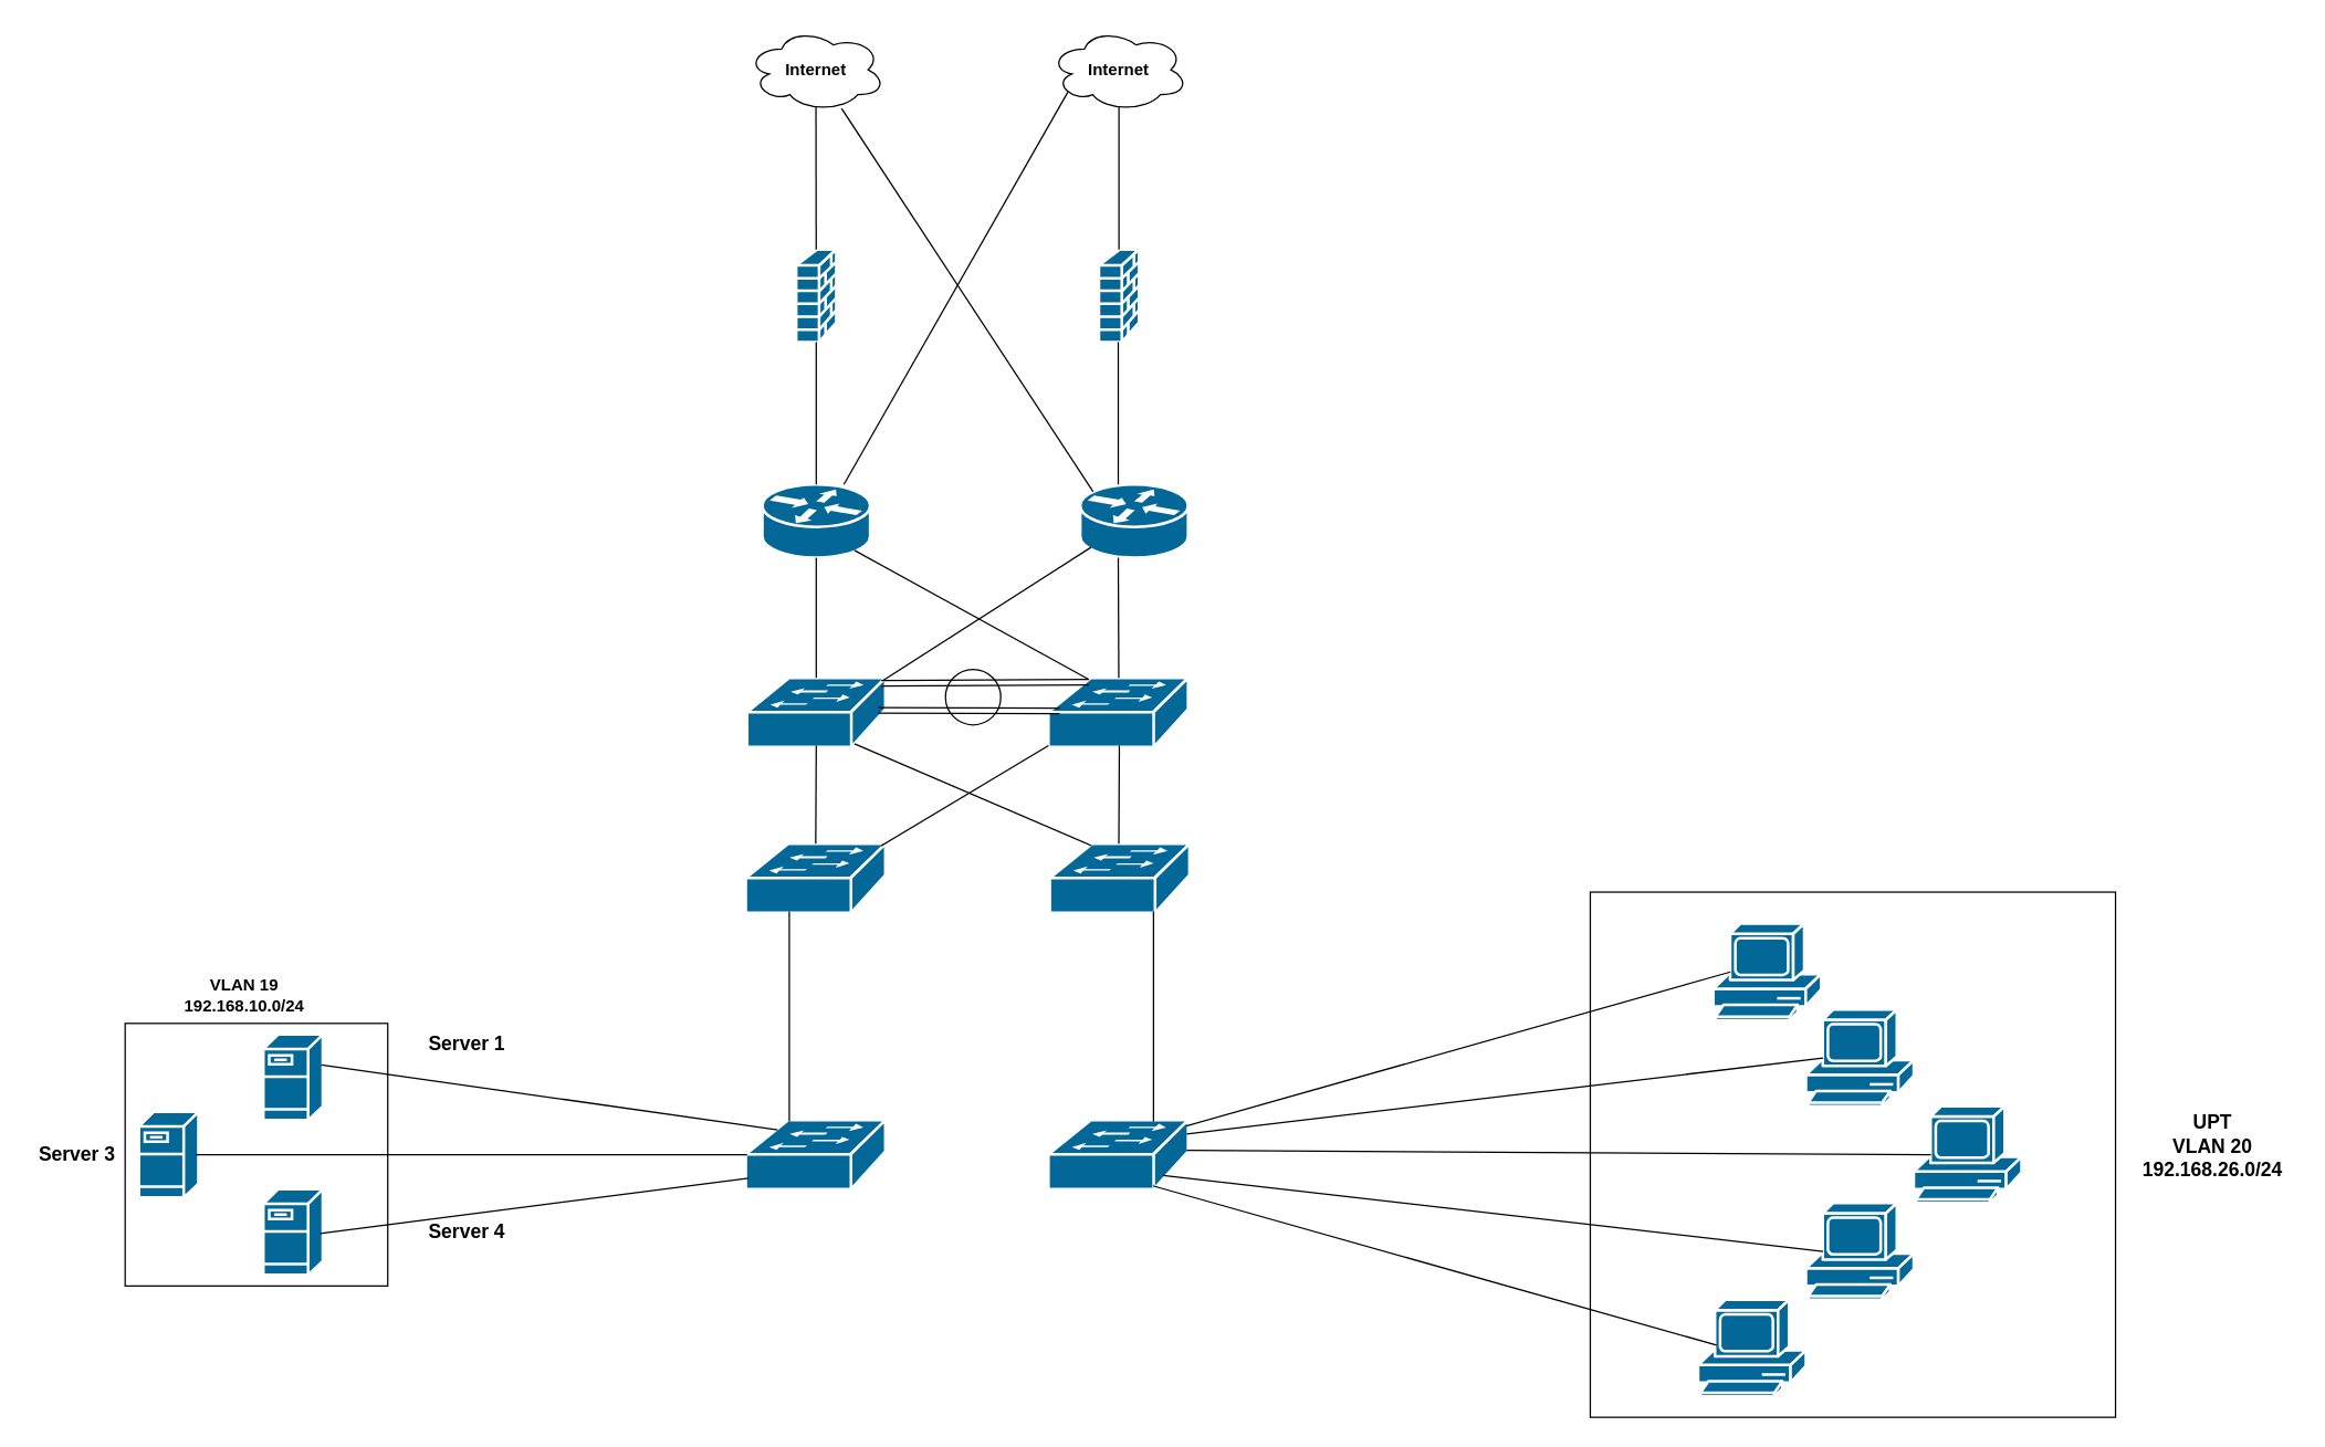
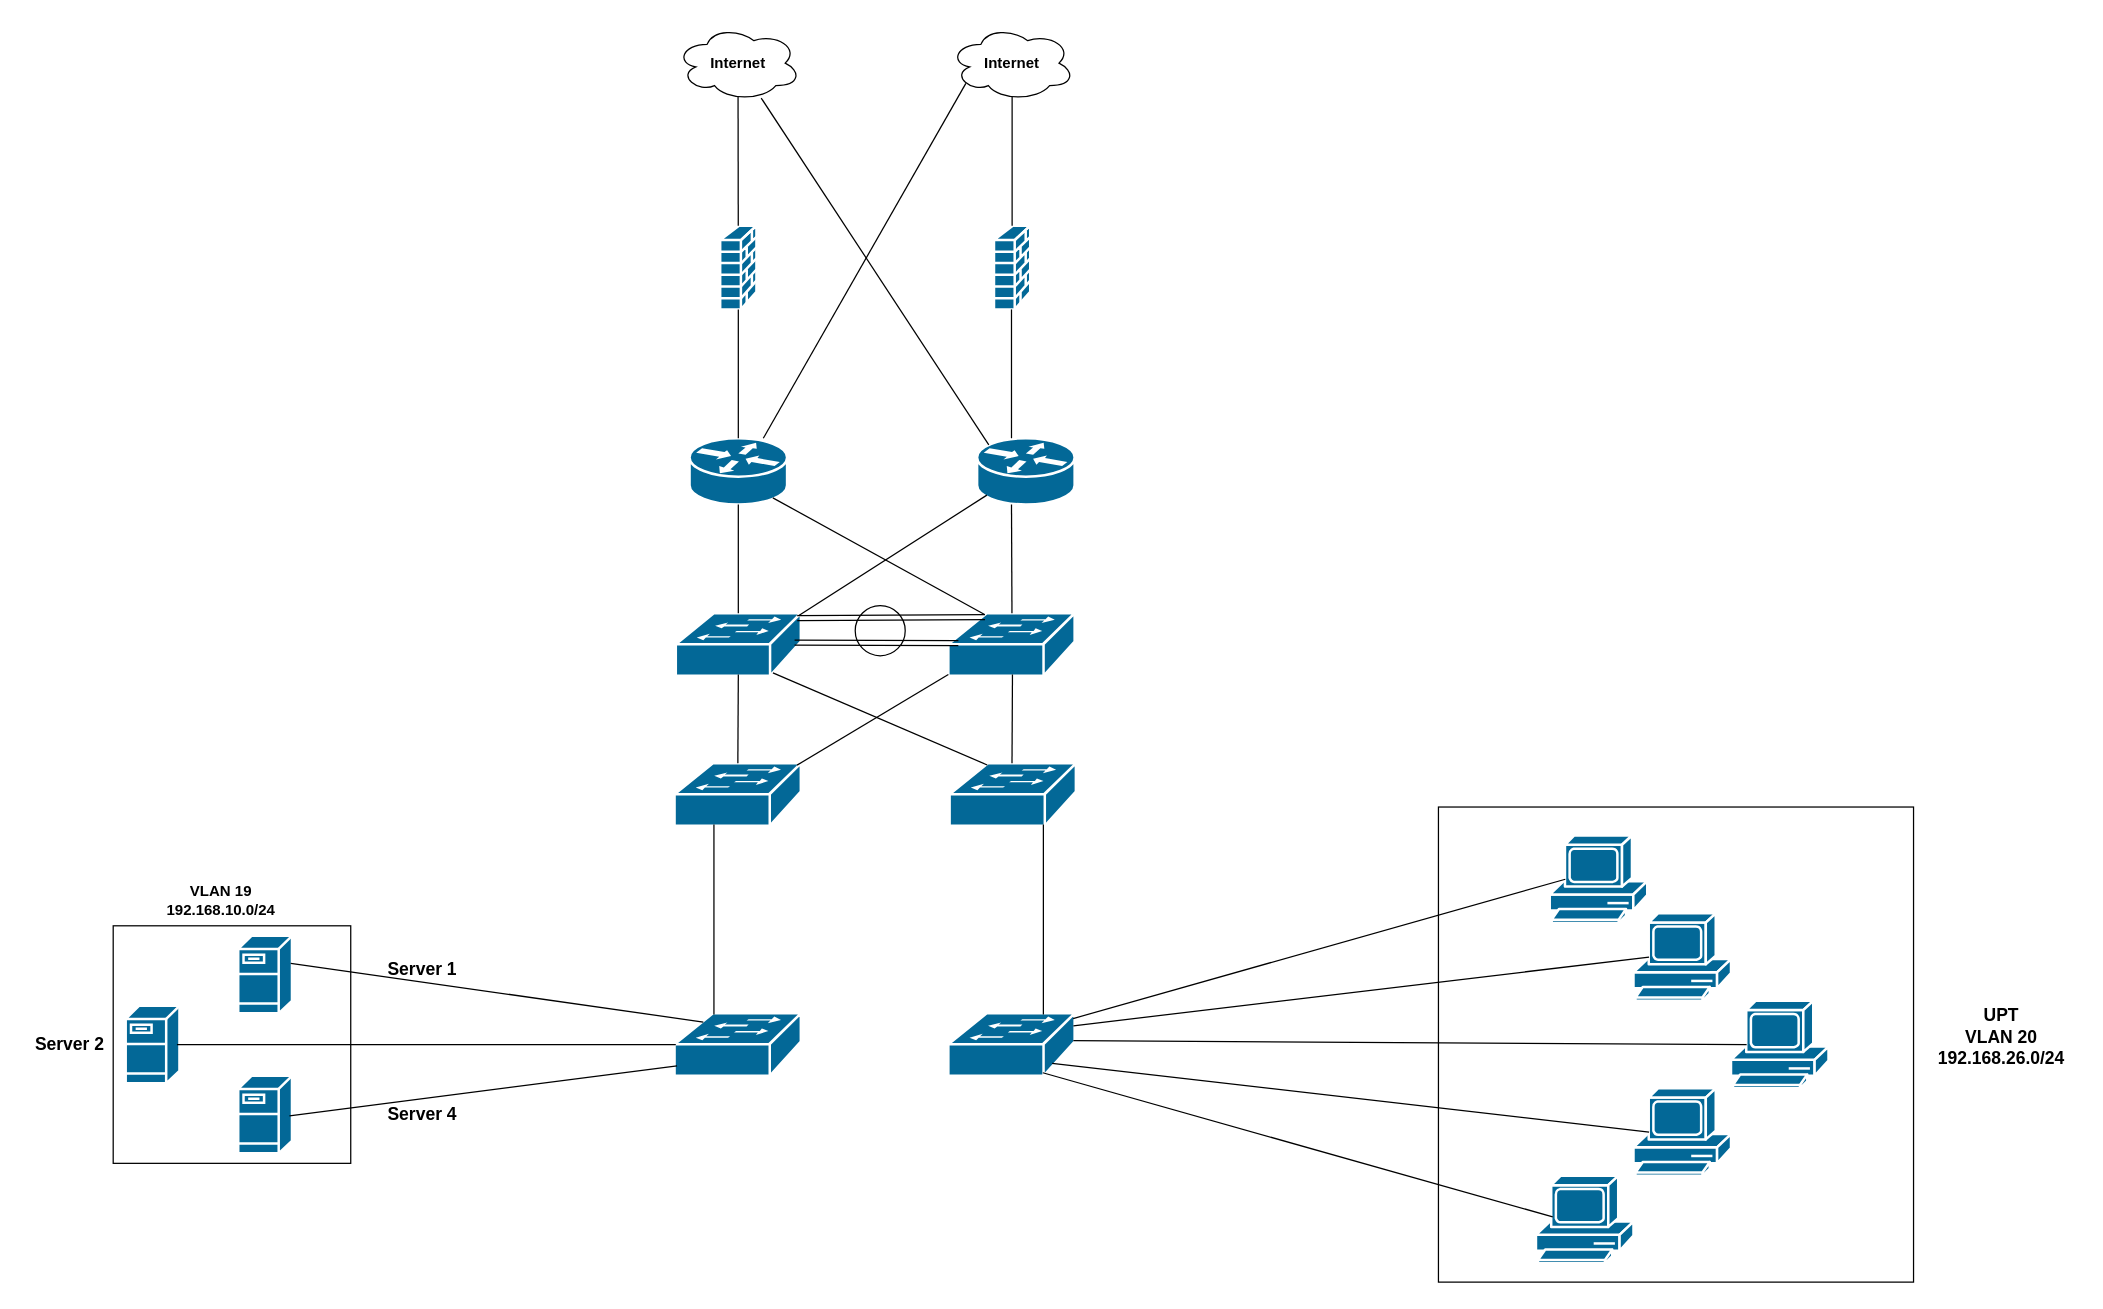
- <mxCell id="39" value="&lt;b&gt;&lt;font style=&quot;font-size: 14px&quot;&gt;Server 1&lt;/font&gt;&lt;/b&gt;" style="text;html=1;align=center;verticalAlign=middle;resizable=0;points=[];autosize=1;" vertex="1" parent="1"><mxGeometry x="302" y="745" width="70" height="20" as="geometry" /></mxCell>
+ <mxCell id="39" value="&lt;b&gt;&lt;font style=&quot;font-size: 14px&quot;&gt;Server 1&lt;/font&gt;&lt;/b&gt;" style="text;html=1;align=center;verticalAlign=middle;resizable=0;points=[];autosize=1;" vertex="1" parent="1"><mxGeometry x="302" y="765" width="70" height="20" as="geometry" /></mxCell>
- <mxCell id="41" value="&lt;b&gt;&lt;font style=&quot;font-size: 14px&quot;&gt;Server 3&lt;/font&gt;&lt;/b&gt;" style="text;html=1;align=center;verticalAlign=middle;resizable=0;points=[];autosize=1;" vertex="1" parent="1"><mxGeometry x="20" y="825" width="70" height="20" as="geometry" /></mxCell>
+ <mxCell id="41" value="&lt;b&gt;&lt;font style=&quot;font-size: 14px&quot;&gt;Server 2&lt;/font&gt;&lt;/b&gt;" style="text;html=1;align=center;verticalAlign=middle;resizable=0;points=[];autosize=1;" vertex="1" parent="1"><mxGeometry x="20" y="825" width="70" height="20" as="geometry" /></mxCell>
